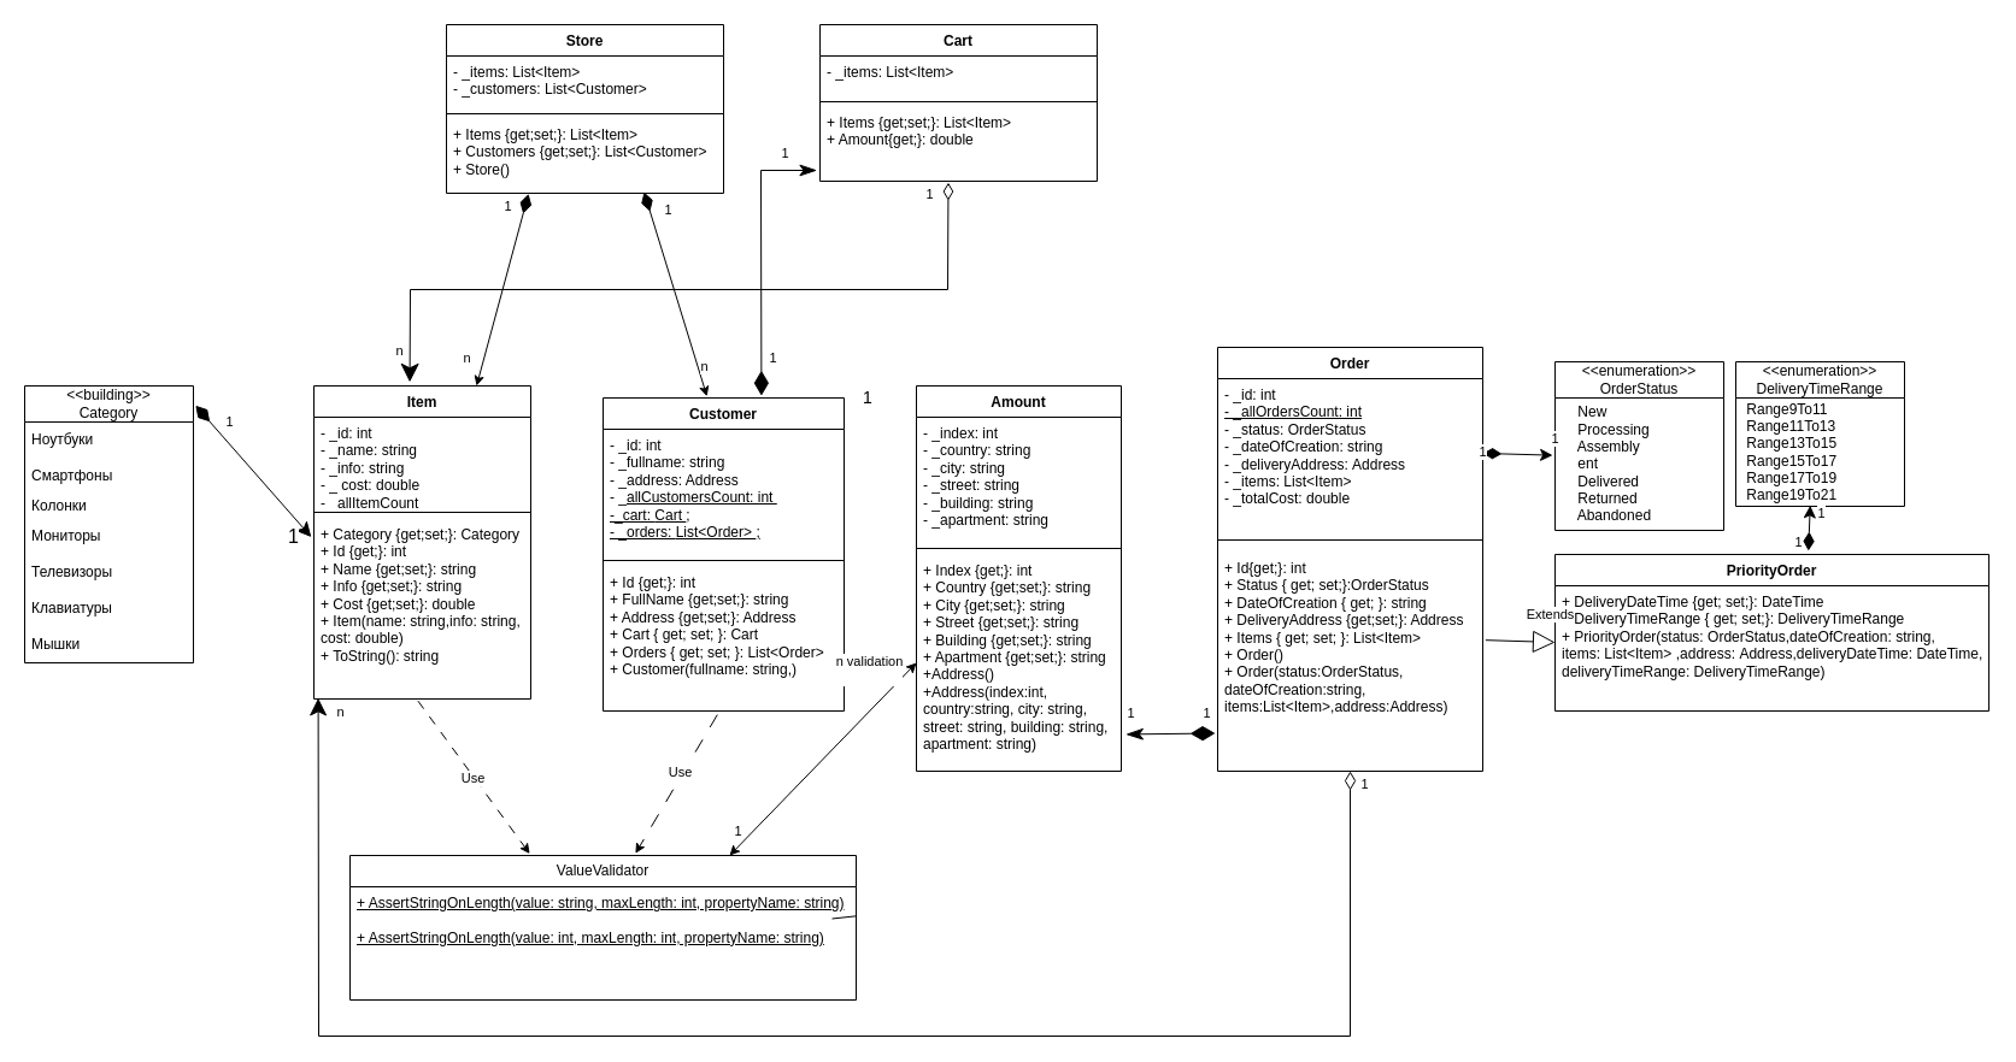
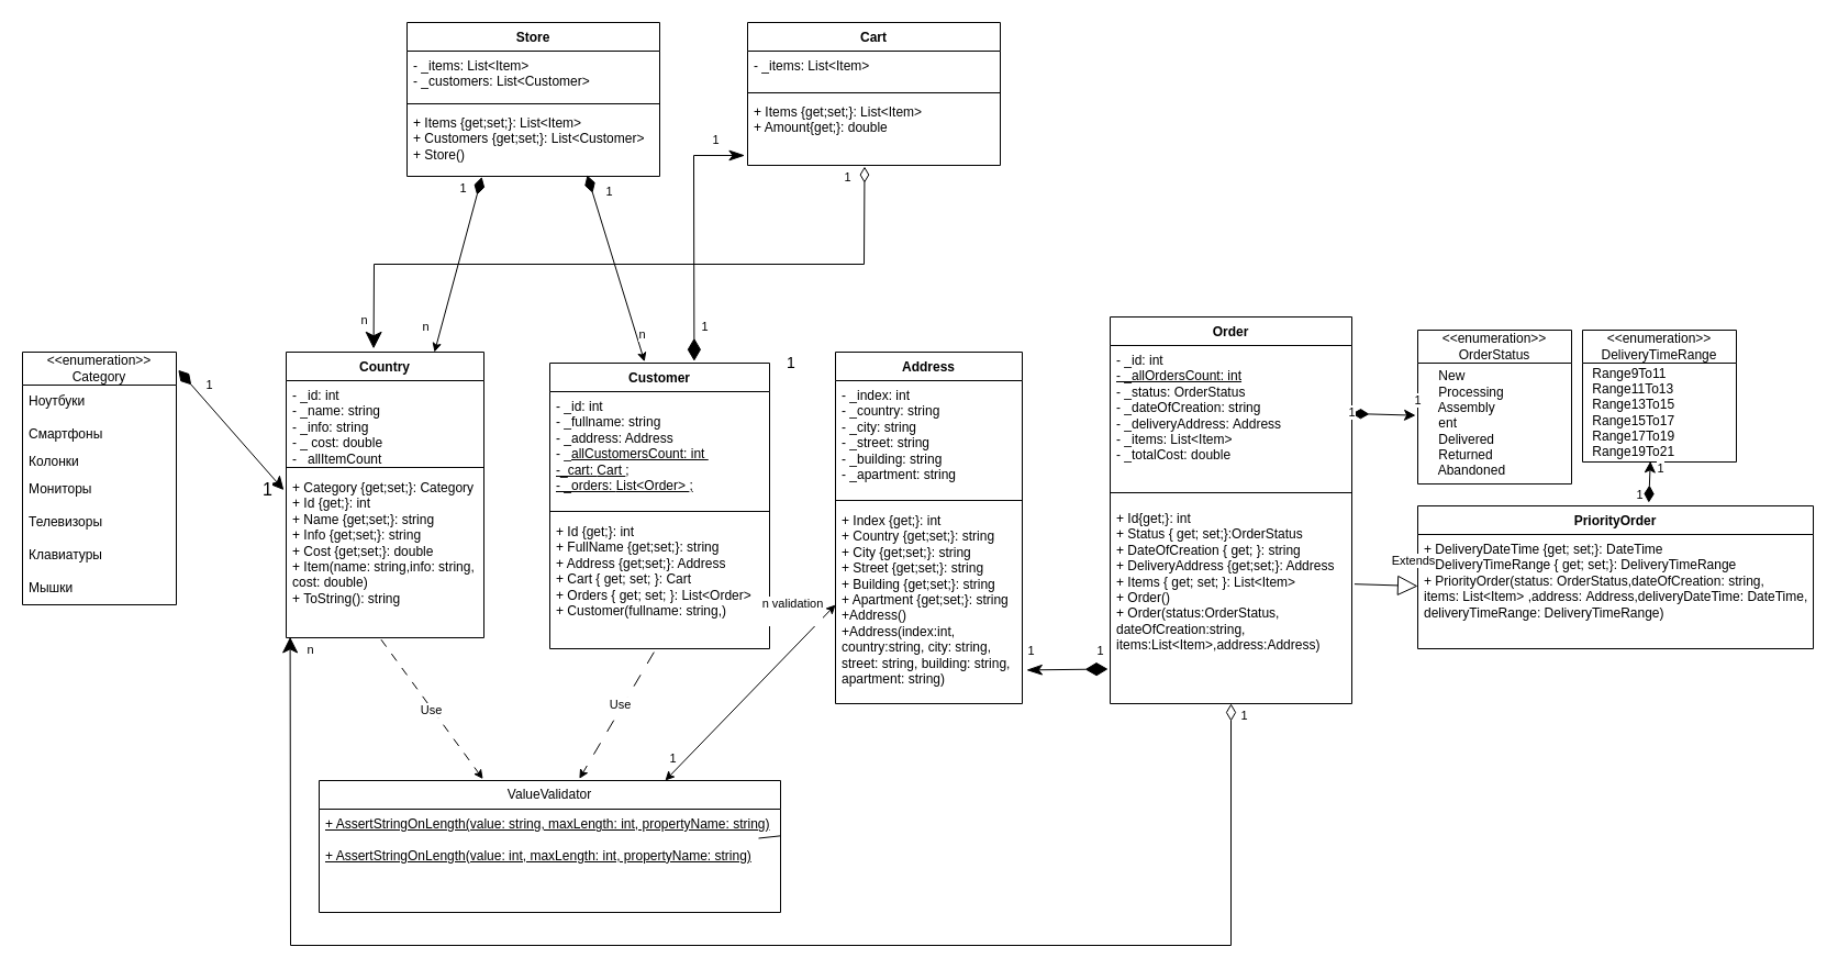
- <mxCell id="2" value="Item&lt;div&gt;&lt;br&gt;&lt;/div&gt;" style="swimlane;fontStyle=1;align=center;verticalAlign=top;childLayout=stackLayout;horizontal=1;startSize=26;horizontalStack=0;resizeParent=1;resizeParentMax=0;resizeLast=0;collapsible=1;marginBottom=0;whiteSpace=wrap;html=1;" parent="1" vertex="1"><mxGeometry x="260" y="320" width="180" height="260" as="geometry"><mxRectangle x="70" y="60" width="60" height="40" as="alternateBounds" /></mxGeometry></mxCell>
+ <mxCell id="2" value="Country&lt;div&gt;&lt;br&gt;&lt;/div&gt;" style="swimlane;fontStyle=1;align=center;verticalAlign=top;childLayout=stackLayout;horizontal=1;startSize=26;horizontalStack=0;resizeParent=1;resizeParentMax=0;resizeLast=0;collapsible=1;marginBottom=0;whiteSpace=wrap;html=1;" parent="1" vertex="1"><mxGeometry x="260" y="320" width="180" height="260" as="geometry"><mxRectangle x="70" y="60" width="60" height="40" as="alternateBounds" /></mxGeometry></mxCell>
- <mxCell id="27" value="Amount" style="swimlane;fontStyle=1;align=center;verticalAlign=top;childLayout=stackLayout;horizontal=1;startSize=26;horizontalStack=0;resizeParent=1;resizeParentMax=0;resizeLast=0;collapsible=1;marginBottom=0;whiteSpace=wrap;html=1;" parent="1" vertex="1"><mxGeometry x="760" y="320" width="170" height="320" as="geometry" /></mxCell>
+ <mxCell id="27" value="Address" style="swimlane;fontStyle=1;align=center;verticalAlign=top;childLayout=stackLayout;horizontal=1;startSize=26;horizontalStack=0;resizeParent=1;resizeParentMax=0;resizeLast=0;collapsible=1;marginBottom=0;whiteSpace=wrap;html=1;" parent="1" vertex="1"><mxGeometry x="760" y="320" width="170" height="320" as="geometry" /></mxCell>
- <mxCell id="17" value="&lt;div&gt;&amp;lt;&amp;lt;building&amp;gt;&amp;gt;&lt;/div&gt;Category" style="swimlane;fontStyle=0;childLayout=stackLayout;horizontal=1;startSize=30;horizontalStack=0;resizeParent=1;resizeParentMax=0;resizeLast=0;collapsible=1;marginBottom=0;whiteSpace=wrap;html=1;" parent="1" vertex="1"><mxGeometry x="20" y="320" width="140" height="230" as="geometry" /></mxCell>
+ <mxCell id="17" value="&lt;div&gt;&amp;lt;&amp;lt;enumeration&amp;gt;&amp;gt;&lt;/div&gt;Category" style="swimlane;fontStyle=0;childLayout=stackLayout;horizontal=1;startSize=30;horizontalStack=0;resizeParent=1;resizeParentMax=0;resizeLast=0;collapsible=1;marginBottom=0;whiteSpace=wrap;html=1;" parent="1" vertex="1"><mxGeometry x="20" y="320" width="140" height="230" as="geometry" /></mxCell>
